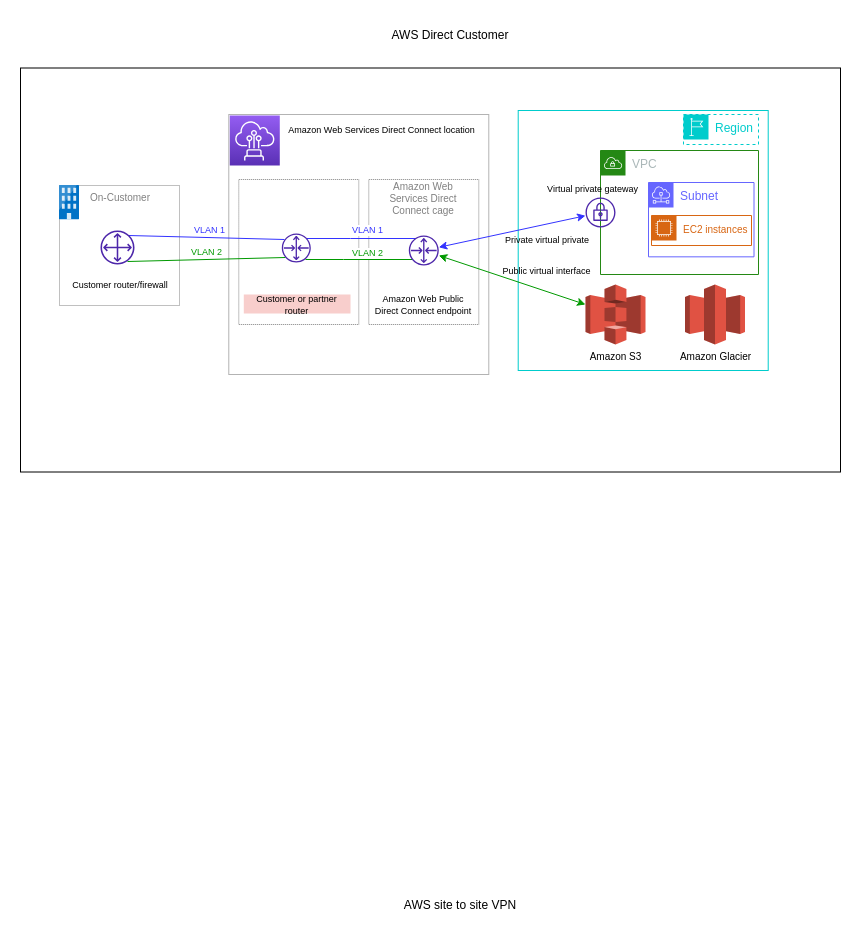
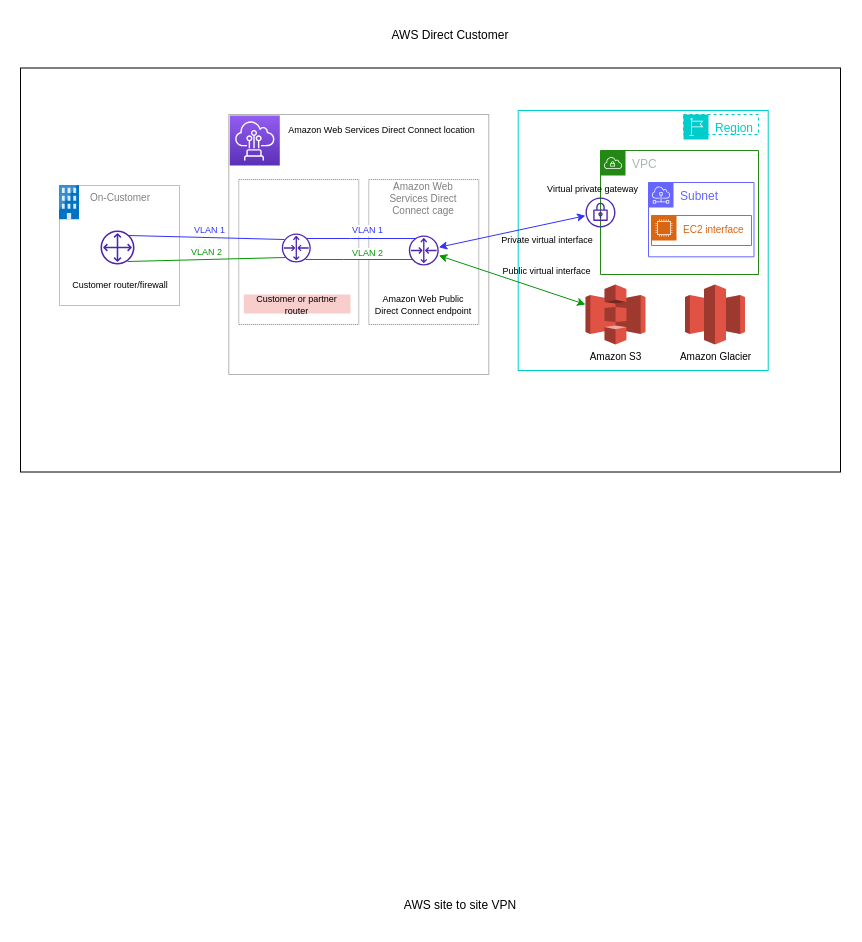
- <mxCell id="15" value="&lt;font color=&quot;#00cccc&quot;&gt;Region&lt;/font&gt;" style="sketch=0;outlineConnect=0;gradientColor=none;html=1;whiteSpace=wrap;fontSize=12;fontStyle=0;shape=mxgraph.aws4.group;grIcon=mxgraph.aws4.group_region;strokeColor=#00CCCC;fillColor=none;verticalAlign=top;align=left;spacingLeft=30;fontColor=#B6BABF;dashed=1;" vertex="1" parent="1"><mxGeometry x="683" y="114" width="75" height="30" as="geometry" /></mxCell>
+ <mxCell id="15" value="&lt;font color=&quot;#00cccc&quot;&gt;Region&lt;/font&gt;" style="sketch=0;outlineConnect=0;gradientColor=none;html=1;whiteSpace=wrap;fontSize=12;fontStyle=0;shape=mxgraph.aws4.group;grIcon=mxgraph.aws4.group_region;strokeColor=#00CCCC;fillColor=none;verticalAlign=top;align=left;spacingLeft=30;fontColor=#B6BABF;dashed=1;" vertex="1" parent="1"><mxGeometry x="683" y="114" width="75" height="20" as="geometry" /></mxCell>
- <mxCell id="12" value="&lt;font style=&quot;font-size: 10px;&quot;&gt;EC2 instances&lt;/font&gt;" style="points=[[0,0],[0.25,0],[0.5,0],[0.75,0],[1,0],[1,0.25],[1,0.5],[1,0.75],[1,1],[0.75,1],[0.5,1],[0.25,1],[0,1],[0,0.75],[0,0.5],[0,0.25]];outlineConnect=0;gradientColor=none;html=1;whiteSpace=wrap;fontSize=12;fontStyle=0;container=1;pointerEvents=0;collapsible=0;recursiveResize=0;shape=mxgraph.aws4.group;grIcon=mxgraph.aws4.group_ec2_instance_contents;strokeColor=#D86613;fillColor=none;verticalAlign=top;align=left;spacingLeft=30;fontColor=#D86613;dashed=0;" vertex="1" parent="1"><mxGeometry x="651" y="215" width="100" height="30" as="geometry" /></mxCell>
+ <mxCell id="12" value="&lt;font style=&quot;font-size: 10px;&quot;&gt;EC2 interface&lt;/font&gt;" style="points=[[0,0],[0.25,0],[0.5,0],[0.75,0],[1,0],[1,0.25],[1,0.5],[1,0.75],[1,1],[0.75,1],[0.5,1],[0.25,1],[0,1],[0,0.75],[0,0.5],[0,0.25]];outlineConnect=0;gradientColor=none;html=1;whiteSpace=wrap;fontSize=12;fontStyle=0;container=1;pointerEvents=0;collapsible=0;recursiveResize=0;shape=mxgraph.aws4.group;grIcon=mxgraph.aws4.group_ec2_instance_contents;strokeColor=#D86613;fillColor=none;verticalAlign=top;align=left;spacingLeft=30;fontColor=#D86613;dashed=0;" vertex="1" parent="1"><mxGeometry x="651" y="215" width="100" height="30" as="geometry" /></mxCell>
- <mxCell id="30" value="&lt;font color=&quot;#000000&quot; style=&quot;font-size: 9px;&quot;&gt;Private virtual private&lt;/font&gt;" style="rounded=0;whiteSpace=wrap;html=1;fontSize=10;fontColor=#6666FF;strokeColor=none;strokeWidth=0;fillColor=none;" vertex="1" parent="1"><mxGeometry x="497" y="233" width="100" height="11.5" as="geometry" /></mxCell>
+ <mxCell id="30" value="&lt;font color=&quot;#000000&quot; style=&quot;font-size: 9px;&quot;&gt;Private virtual interface&lt;/font&gt;" style="rounded=0;whiteSpace=wrap;html=1;fontSize=10;fontColor=#6666FF;strokeColor=none;strokeWidth=0;fillColor=none;" vertex="1" parent="1"><mxGeometry x="497" y="233" width="100" height="11.5" as="geometry" /></mxCell>
